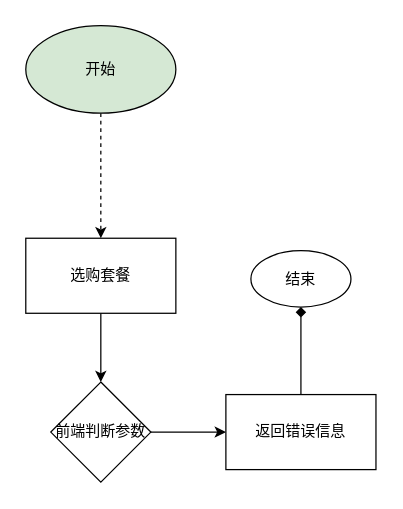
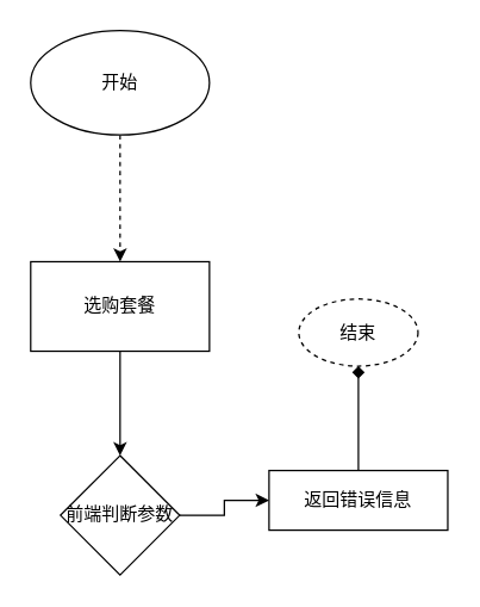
- <mxCell id="3" value="开始" style="ellipse;whiteSpace=wrap;html=1;fillColor=#d5e8d4;" vertex="1" parent="1"><mxGeometry x="20" y="20" width="120" height="70" as="geometry" /></mxCell>
+ <mxCell id="3" value="开始" style="ellipse;whiteSpace=wrap;html=1;" vertex="1" parent="1"><mxGeometry x="20" y="20" width="120" height="70" as="geometry" /></mxCell>
- <mxCell id="5" value="选购套餐" style="whiteSpace=wrap;html=1;" vertex="1" parent="1"><mxGeometry x="20" y="190" width="120" height="60" as="geometry" /></mxCell>
+ <mxCell id="5" value="选购套餐" style="whiteSpace=wrap;html=1;" vertex="1" parent="1"><mxGeometry x="20" y="175" width="120" height="60" as="geometry" /></mxCell>
- <mxCell id="10" value="结束" style="ellipse;whiteSpace=wrap;html=1;" vertex="1" parent="1"><mxGeometry x="200" y="200" width="80" height="45" as="geometry" /></mxCell>
+ <mxCell id="10" value="结束" style="ellipse;whiteSpace=wrap;html=1;dashed=1;" vertex="1" parent="1"><mxGeometry x="200" y="200" width="80" height="45" as="geometry" /></mxCell>
- <mxCell id="9" value="返回错误信息" style="whiteSpace=wrap;html=1;" vertex="1" parent="1"><mxGeometry x="180" y="315" width="120" height="60" as="geometry" /></mxCell>
+ <mxCell id="9" value="返回错误信息" style="whiteSpace=wrap;html=1;" vertex="1" parent="1"><mxGeometry x="180" y="315" width="120" height="40" as="geometry" /></mxCell>
